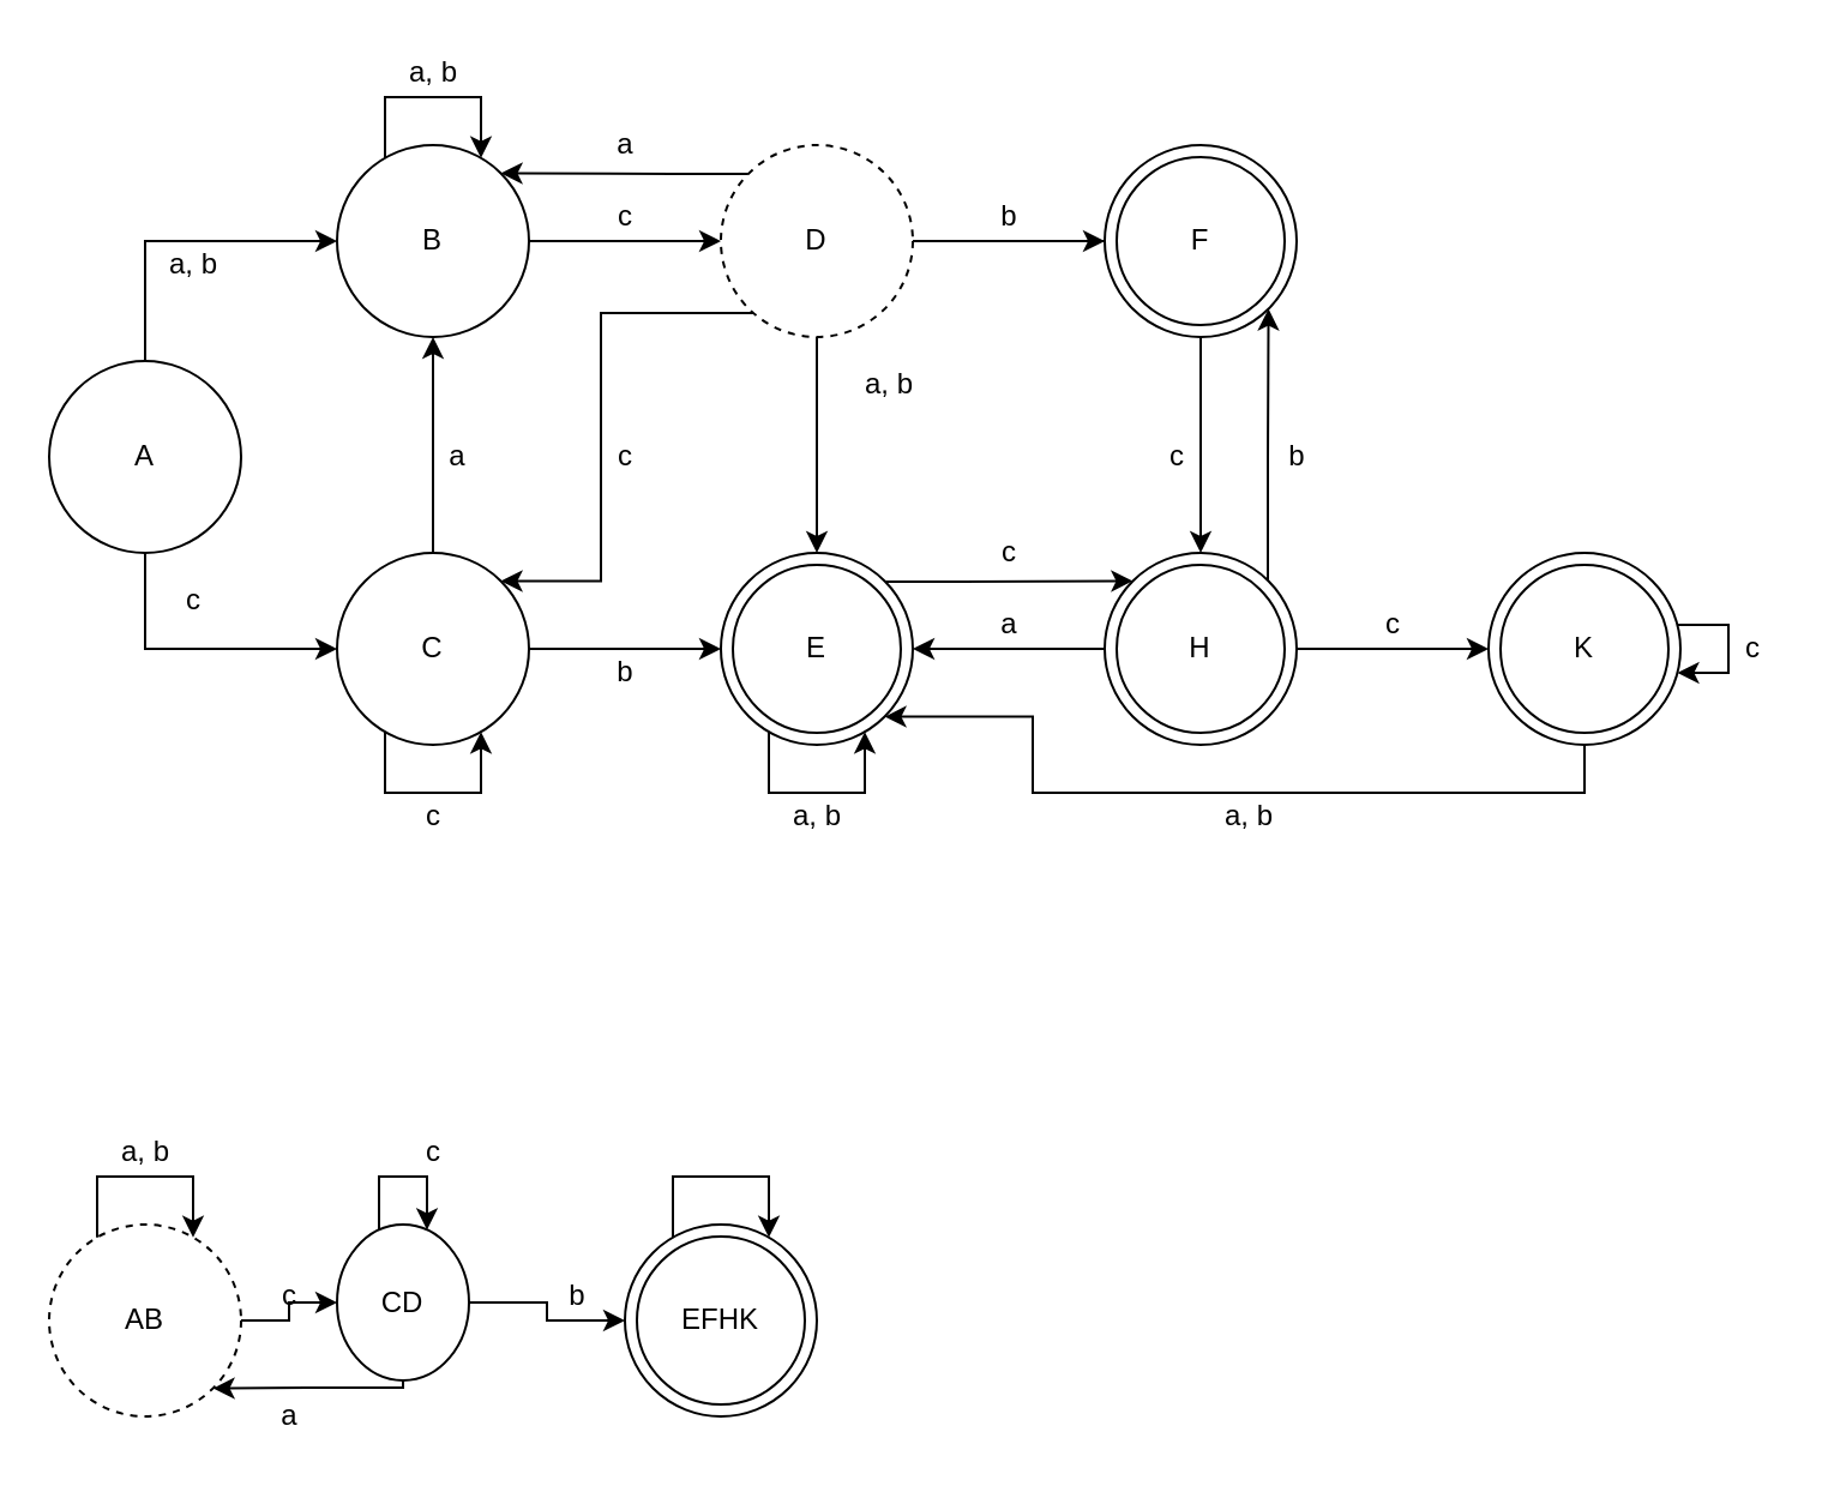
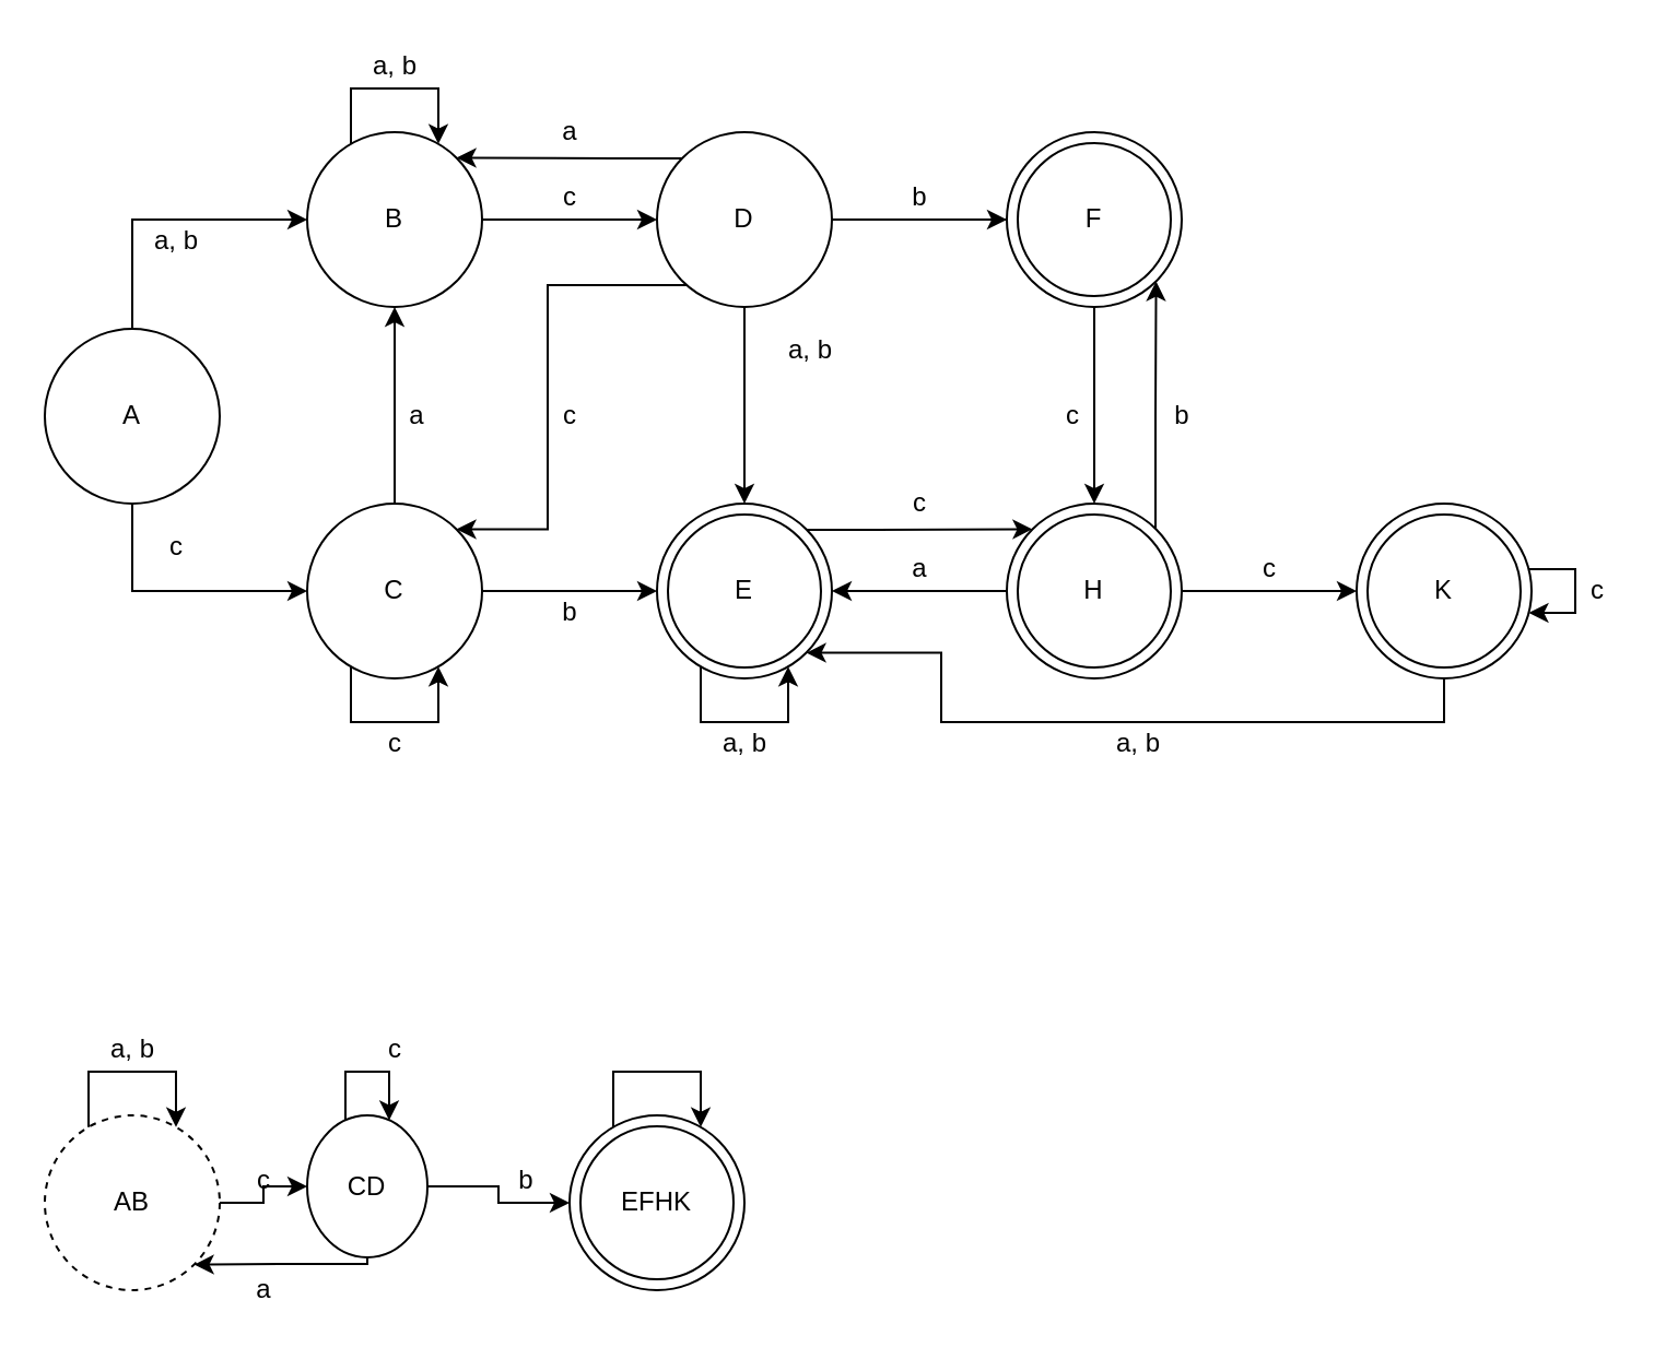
- <mxCell id="14" value="D" style="ellipse;whiteSpace=wrap;html=1;aspect=fixed;dashed=1;" vertex="1" parent="1"><mxGeometry x="300" y="60" width="80" height="80" as="geometry" /></mxCell>
+ <mxCell id="14" value="D" style="ellipse;whiteSpace=wrap;html=1;aspect=fixed;" vertex="1" parent="1"><mxGeometry x="300" y="60" width="80" height="80" as="geometry" /></mxCell>
